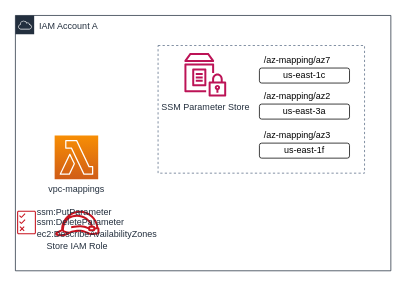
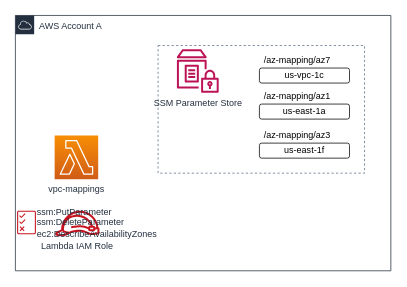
- <mxCell id="2" value="IAM Account A" style="points=[[0,0],[0.25,0],[0.5,0],[0.75,0],[1,0],[1,0.25],[1,0.5],[1,0.75],[1,1],[0.75,1],[0.5,1],[0.25,1],[0,1],[0,0.75],[0,0.5],[0,0.25]];outlineConnect=0;gradientColor=none;html=1;whiteSpace=wrap;fontSize=12;fontStyle=0;shape=mxgraph.aws4.group;grIcon=mxgraph.aws4.group_aws_cloud;strokeColor=#232F3E;fillColor=none;verticalAlign=top;align=left;spacingLeft=30;fontColor=#232F3E;dashed=0;" vertex="1" parent="1"><mxGeometry x="20" y="20" width="500" height="340" as="geometry" /></mxCell>
+ <mxCell id="2" value="AWS Account A" style="points=[[0,0],[0.25,0],[0.5,0],[0.75,0],[1,0],[1,0.25],[1,0.5],[1,0.75],[1,1],[0.75,1],[0.5,1],[0.25,1],[0,1],[0,0.75],[0,0.5],[0,0.25]];outlineConnect=0;gradientColor=none;html=1;whiteSpace=wrap;fontSize=12;fontStyle=0;shape=mxgraph.aws4.group;grIcon=mxgraph.aws4.group_aws_cloud;strokeColor=#232F3E;fillColor=none;verticalAlign=top;align=left;spacingLeft=30;fontColor=#232F3E;dashed=0;" vertex="1" parent="1"><mxGeometry x="20" y="20" width="500" height="340" as="geometry" /></mxCell>
- <mxCell id="7" value="SSM Parameter Store" style="outlineConnect=0;fontColor=#232F3E;gradientColor=none;fillColor=#BC1356;strokeColor=none;dashed=0;verticalLabelPosition=bottom;verticalAlign=top;align=center;html=1;fontSize=12;fontStyle=0;aspect=fixed;pointerEvents=1;shape=mxgraph.aws4.parameter_store;" vertex="1" parent="1"><mxGeometry x="244.96" y="70" width="55.77" height="58" as="geometry" /></mxCell>
+ <mxCell id="7" value="SSM Parameter Store" style="outlineConnect=0;fontColor=#232F3E;gradientColor=none;fillColor=#BC1356;strokeColor=none;dashed=0;verticalLabelPosition=bottom;verticalAlign=top;align=center;html=1;fontSize=12;fontStyle=0;aspect=fixed;pointerEvents=1;shape=mxgraph.aws4.parameter_store;" vertex="1" parent="1"><mxGeometry x="234.96" y="65" width="55.77" height="58" as="geometry" /></mxCell>
- <mxCell id="9" value="us-east-1c" style="rounded=1;whiteSpace=wrap;html=1;" vertex="1" parent="1"><mxGeometry x="344.96" y="90" width="120" height="20" as="geometry" /></mxCell>
+ <mxCell id="9" value="us-vpc-1c" style="rounded=1;whiteSpace=wrap;html=1;" vertex="1" parent="1"><mxGeometry x="344.96" y="90" width="120" height="20" as="geometry" /></mxCell>
- <mxCell id="10" value="/az-mapping/az2" style="text;html=1;align=center;verticalAlign=middle;resizable=0;points=[];autosize=1;strokeColor=none;" vertex="1" parent="1"><mxGeometry x="344.96" y="118" width="100" height="20" as="geometry" /></mxCell>
+ <mxCell id="10" value="/az-mapping/az1" style="text;html=1;align=center;verticalAlign=middle;resizable=0;points=[];autosize=1;strokeColor=none;" vertex="1" parent="1"><mxGeometry x="344.96" y="118" width="100" height="20" as="geometry" /></mxCell>
- <mxCell id="11" value="us-east-3a" style="rounded=1;whiteSpace=wrap;html=1;" vertex="1" parent="1"><mxGeometry x="344.96" y="138" width="120" height="20" as="geometry" /></mxCell>
+ <mxCell id="11" value="us-east-1a" style="rounded=1;whiteSpace=wrap;html=1;" vertex="1" parent="1"><mxGeometry x="344.96" y="138" width="120" height="20" as="geometry" /></mxCell>
- <mxCell id="3" value="Store IAM Role" style="outlineConnect=0;fontColor=#232F3E;gradientColor=none;fillColor=#C7131F;strokeColor=none;dashed=0;verticalLabelPosition=bottom;verticalAlign=top;align=center;html=1;fontSize=12;fontStyle=0;aspect=fixed;pointerEvents=1;shape=mxgraph.aws4.role;" vertex="1" parent="1"><mxGeometry x="72.27" y="280.09" width="60.27" height="34" as="geometry" /></mxCell>
+ <mxCell id="3" value="Lambda IAM Role" style="outlineConnect=0;fontColor=#232F3E;gradientColor=none;fillColor=#C7131F;strokeColor=none;dashed=0;verticalLabelPosition=bottom;verticalAlign=top;align=center;html=1;fontSize=12;fontStyle=0;aspect=fixed;pointerEvents=1;shape=mxgraph.aws4.role;" vertex="1" parent="1"><mxGeometry x="72.27" y="280.09" width="60.27" height="34" as="geometry" /></mxCell>
